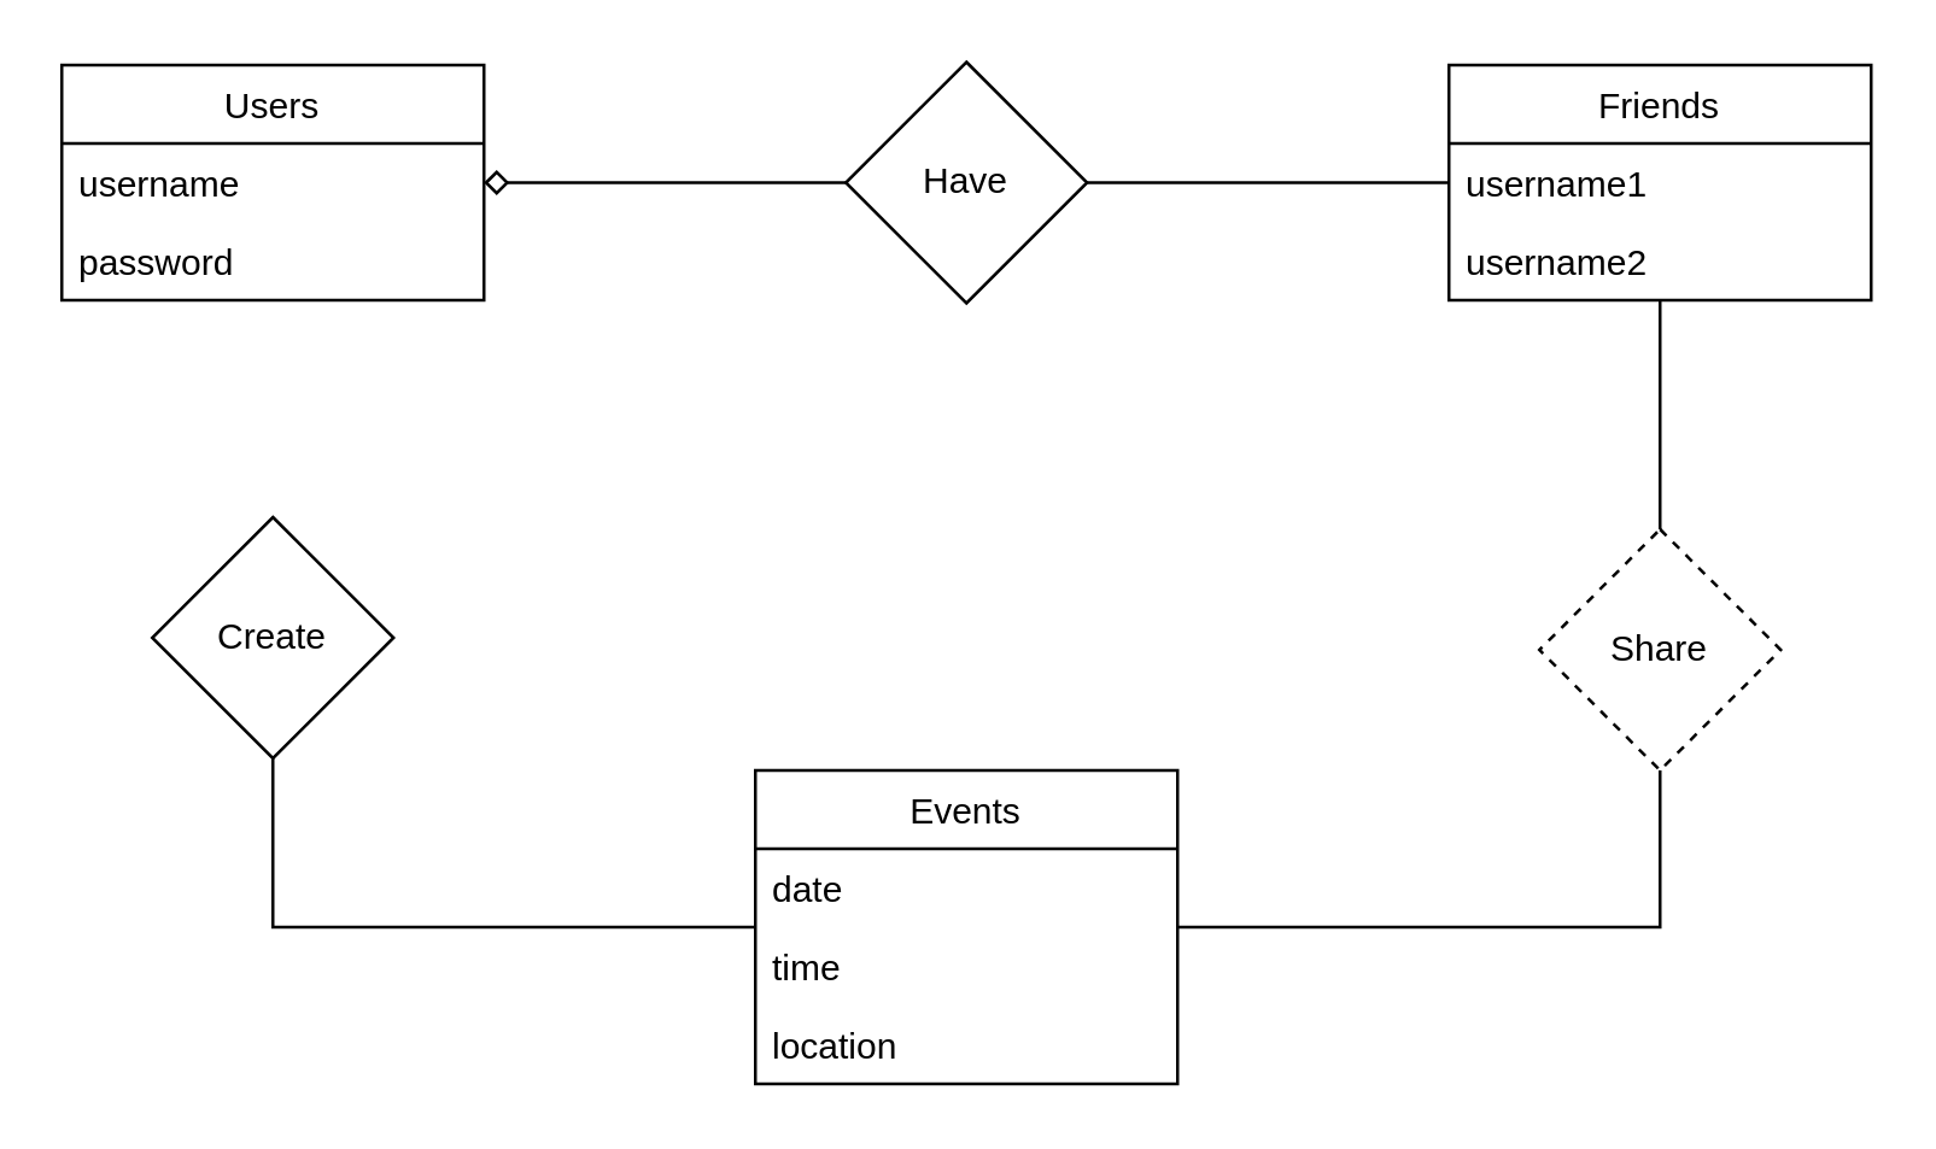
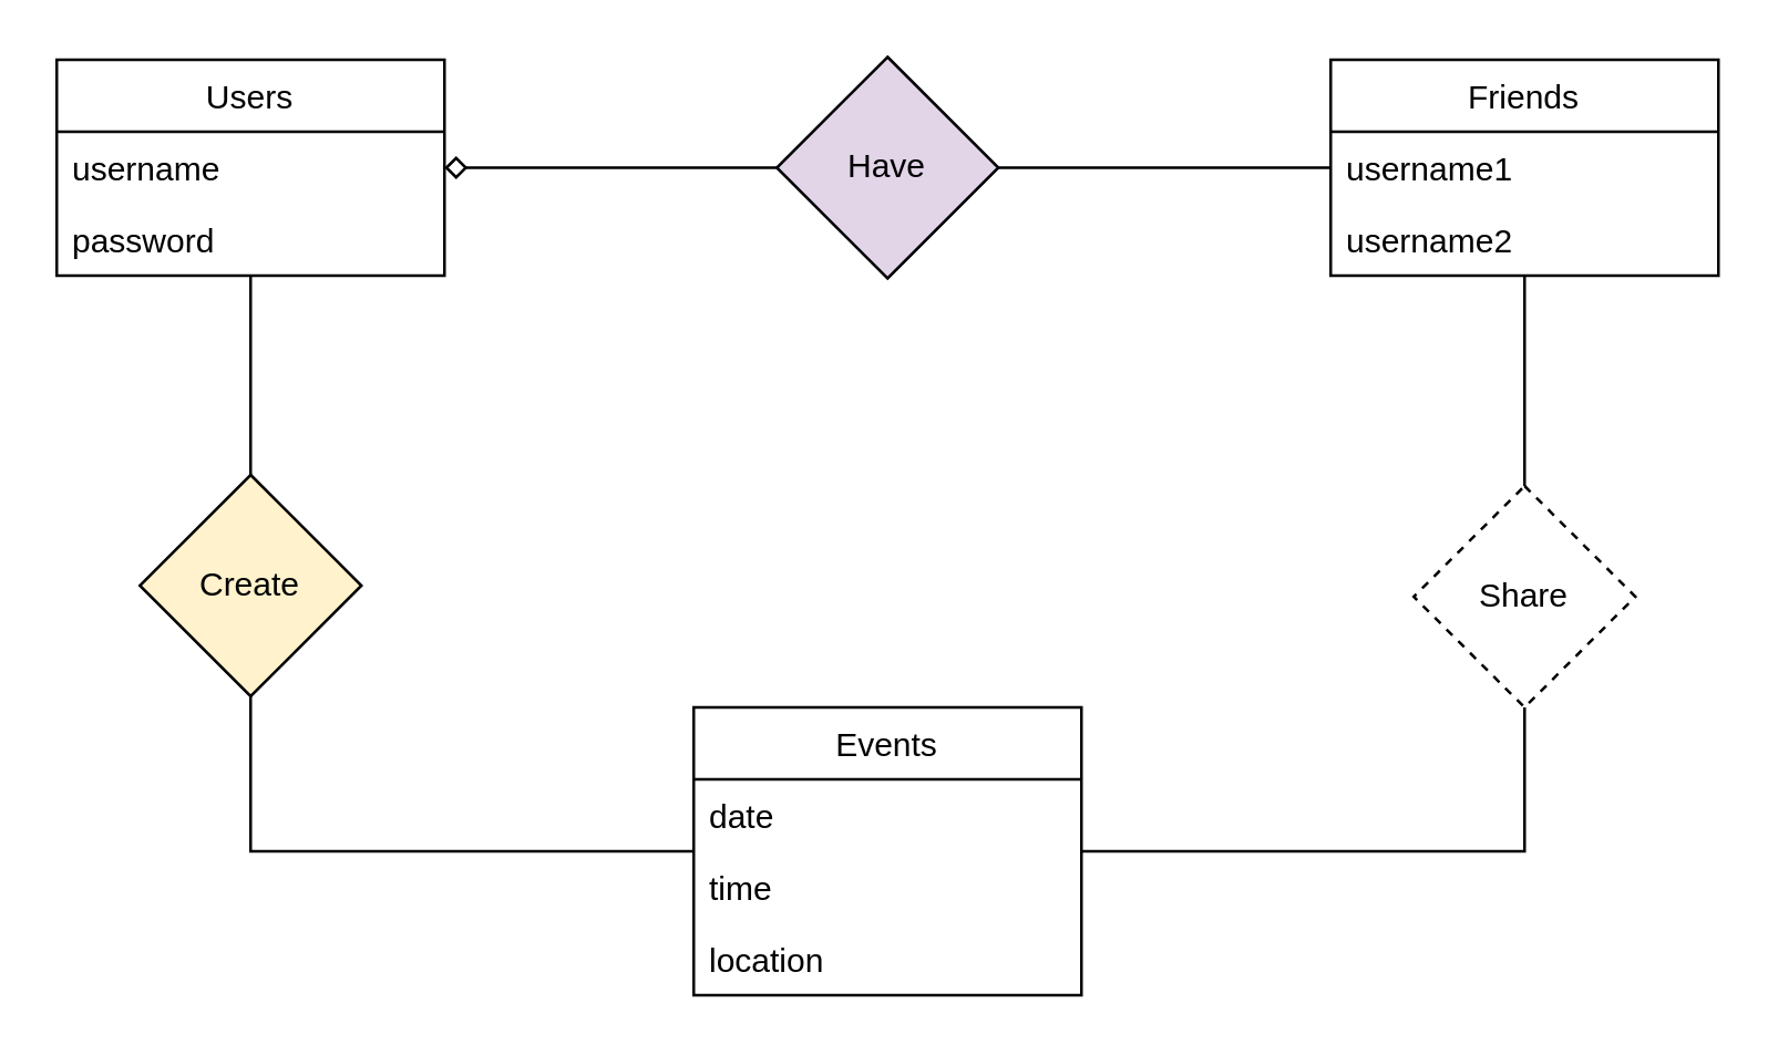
- <mxCell id="18" value="Have" style="rhombus;whiteSpace=wrap;html=1;" vertex="1" parent="1"><mxGeometry x="280" y="20" width="80" height="80" as="geometry" /></mxCell>
+ <mxCell id="18" value="Have" style="rhombus;whiteSpace=wrap;html=1;fillColor=#e1d5e7;" vertex="1" parent="1"><mxGeometry x="280" y="20" width="80" height="80" as="geometry" /></mxCell>
+ <mxCell id="2" style="edgeStyle=orthogonalEdgeStyle;rounded=0;orthogonalLoop=1;jettySize=auto;html=1;entryX=0.5;entryY=0;entryDx=0;entryDy=0;endArrow=none;endFill=0;" edge="1" parent="1" source="3" target="20"><mxGeometry relative="1" as="geometry" /></mxCell>
- <mxCell id="20" value="Create" style="rhombus;whiteSpace=wrap;html=1;" vertex="1" parent="1"><mxGeometry x="50" y="171" width="80" height="80" as="geometry" /></mxCell>
+ <mxCell id="20" value="Create" style="rhombus;whiteSpace=wrap;html=1;fillColor=#fff2cc;" vertex="1" parent="1"><mxGeometry x="50" y="171" width="80" height="80" as="geometry" /></mxCell>
